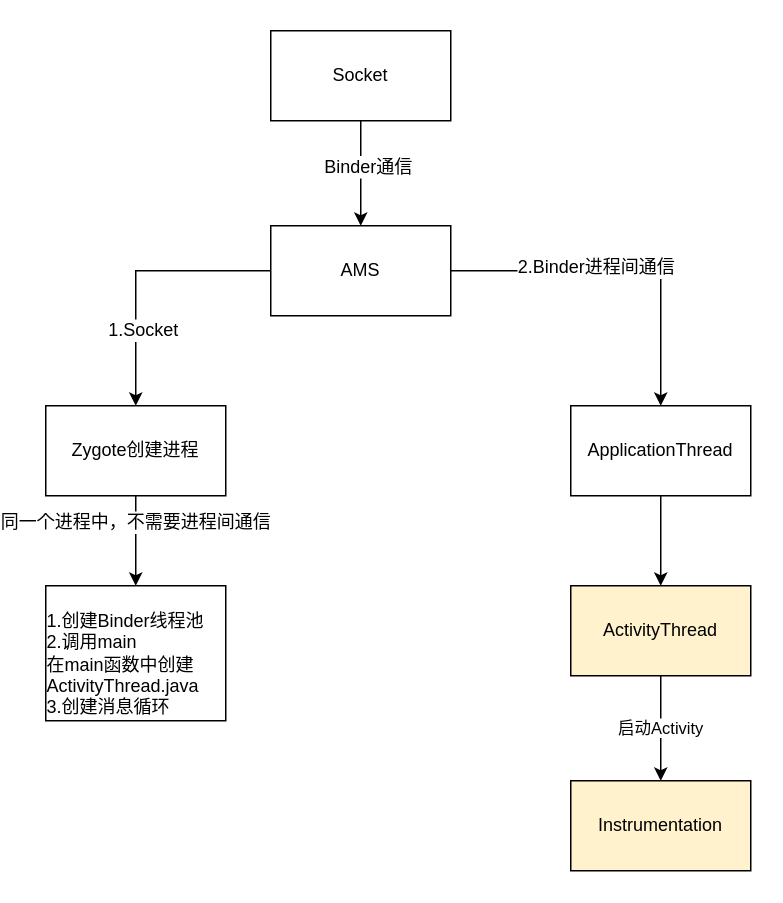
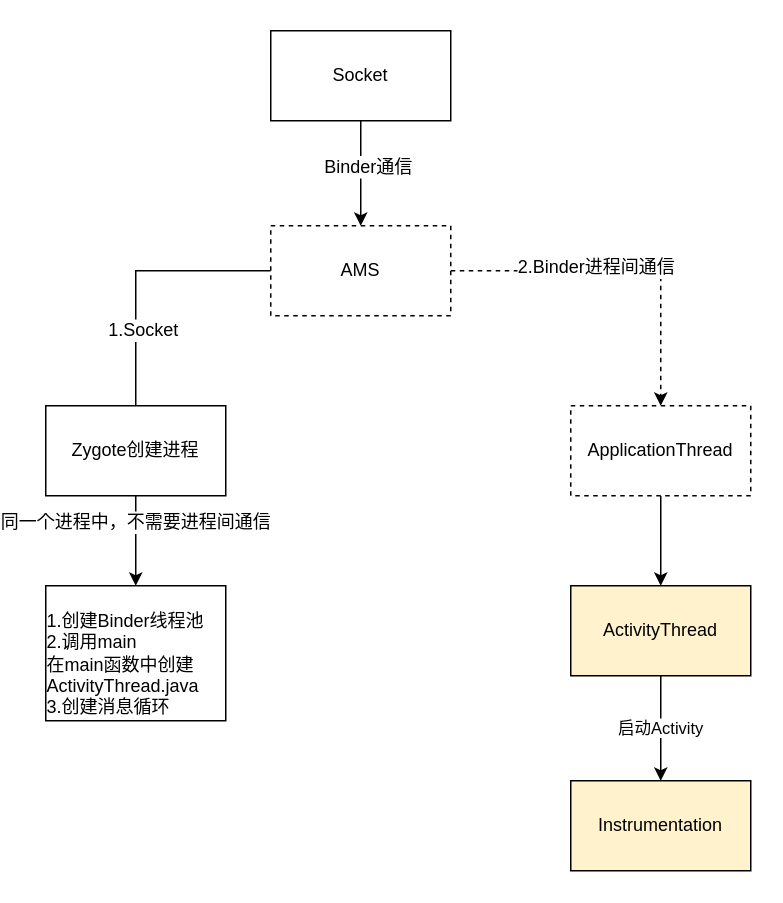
- <mxCell id="9" value="AMS" style="rounded=0;whiteSpace=wrap;html=1;" vertex="1" parent="1"><mxGeometry x="170" y="150" width="120" height="60" as="geometry" /></mxCell>
+ <mxCell id="9" value="AMS" style="rounded=0;whiteSpace=wrap;html=1;dashed=1;" vertex="1" parent="1"><mxGeometry x="170" y="150" width="120" height="60" as="geometry" /></mxCell>
- <mxCell id="7" style="edgeStyle=orthogonalEdgeStyle;rounded=0;orthogonalLoop=1;jettySize=auto;html=1;entryX=0.5;entryY=0;entryDx=0;entryDy=0;" edge="1" parent="1" source="9" target="15"><mxGeometry relative="1" as="geometry" /></mxCell>
+ <mxCell id="7" style="edgeStyle=orthogonalEdgeStyle;rounded=0;orthogonalLoop=1;jettySize=auto;html=1;entryX=0.5;entryY=0;entryDx=0;entryDy=0;dashed=1;" edge="1" parent="1" source="9" target="15"><mxGeometry relative="1" as="geometry" /></mxCell>
- <mxCell id="5" style="edgeStyle=orthogonalEdgeStyle;rounded=0;orthogonalLoop=1;jettySize=auto;html=1;entryX=0.5;entryY=0;entryDx=0;entryDy=0;" edge="1" parent="1" source="9" target="12"><mxGeometry relative="1" as="geometry" /></mxCell>
+ <mxCell id="5" style="edgeStyle=orthogonalEdgeStyle;rounded=0;orthogonalLoop=1;jettySize=auto;html=1;entryX=0.5;entryY=0;entryDx=0;entryDy=0;endArrow=none;" edge="1" parent="1" source="9" target="12"><mxGeometry relative="1" as="geometry" /></mxCell>
- <mxCell id="15" value="ApplicationThread" style="rounded=0;whiteSpace=wrap;html=1;" vertex="1" parent="1"><mxGeometry x="370" y="270" width="120" height="60" as="geometry" /></mxCell>
+ <mxCell id="15" value="ApplicationThread" style="rounded=0;whiteSpace=wrap;html=1;dashed=1;" vertex="1" parent="1"><mxGeometry x="370" y="270" width="120" height="60" as="geometry" /></mxCell>
